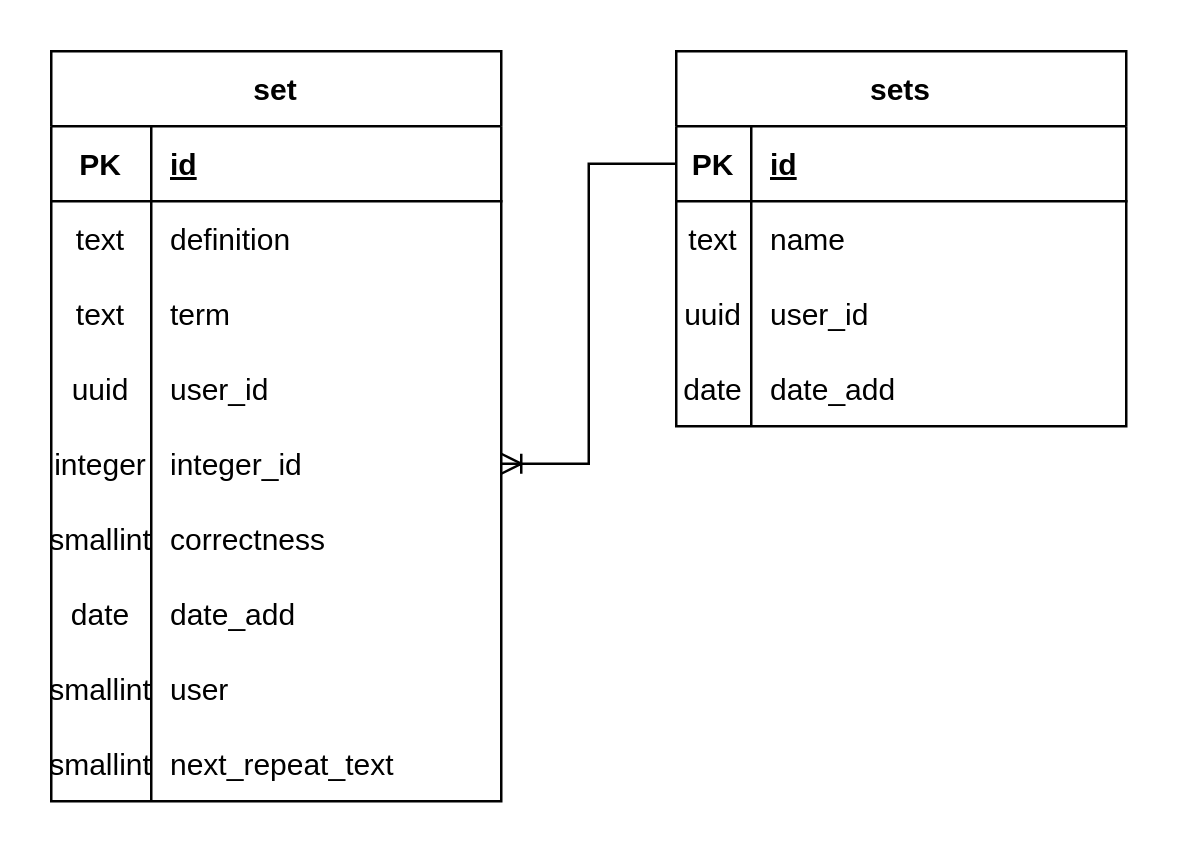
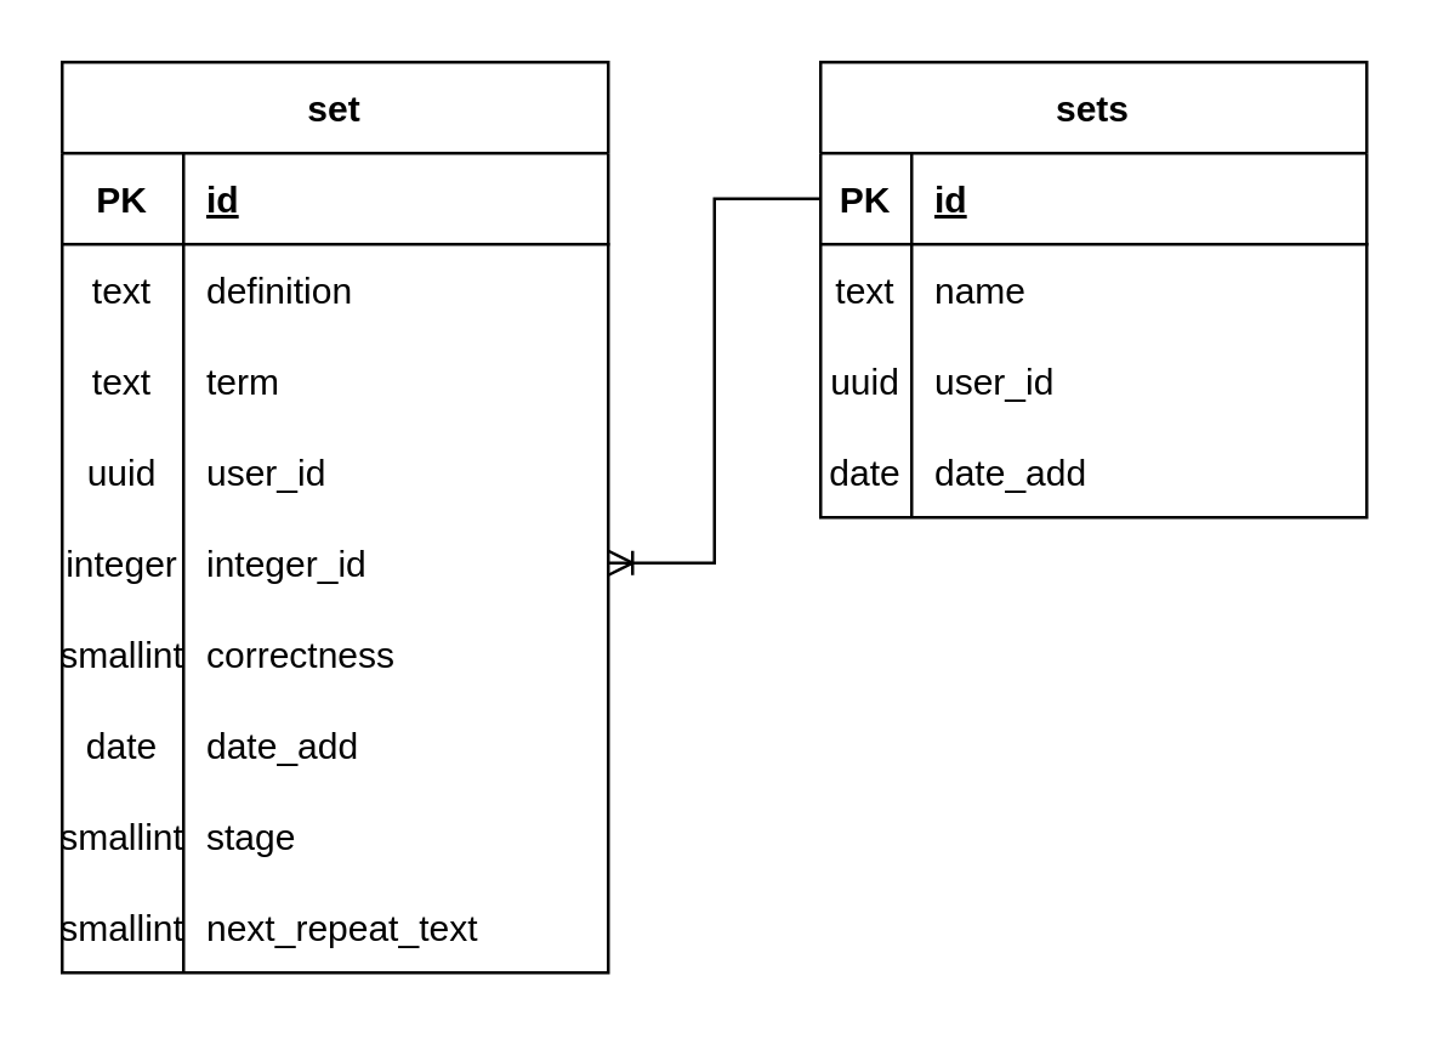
- <mxCell id="26" value="user" style="shape=partialRectangle;connectable=0;fillColor=none;top=0;left=0;bottom=0;right=0;align=left;spacingLeft=6;overflow=hidden;" vertex="1" parent="24"><mxGeometry x="40" width="140" height="30" as="geometry"><mxRectangle width="140" height="30" as="alternateBounds" /></mxGeometry></mxCell>
+ <mxCell id="26" value="stage" style="shape=partialRectangle;connectable=0;fillColor=none;top=0;left=0;bottom=0;right=0;align=left;spacingLeft=6;overflow=hidden;" vertex="1" parent="24"><mxGeometry x="40" width="140" height="30" as="geometry"><mxRectangle width="140" height="30" as="alternateBounds" /></mxGeometry></mxCell>
